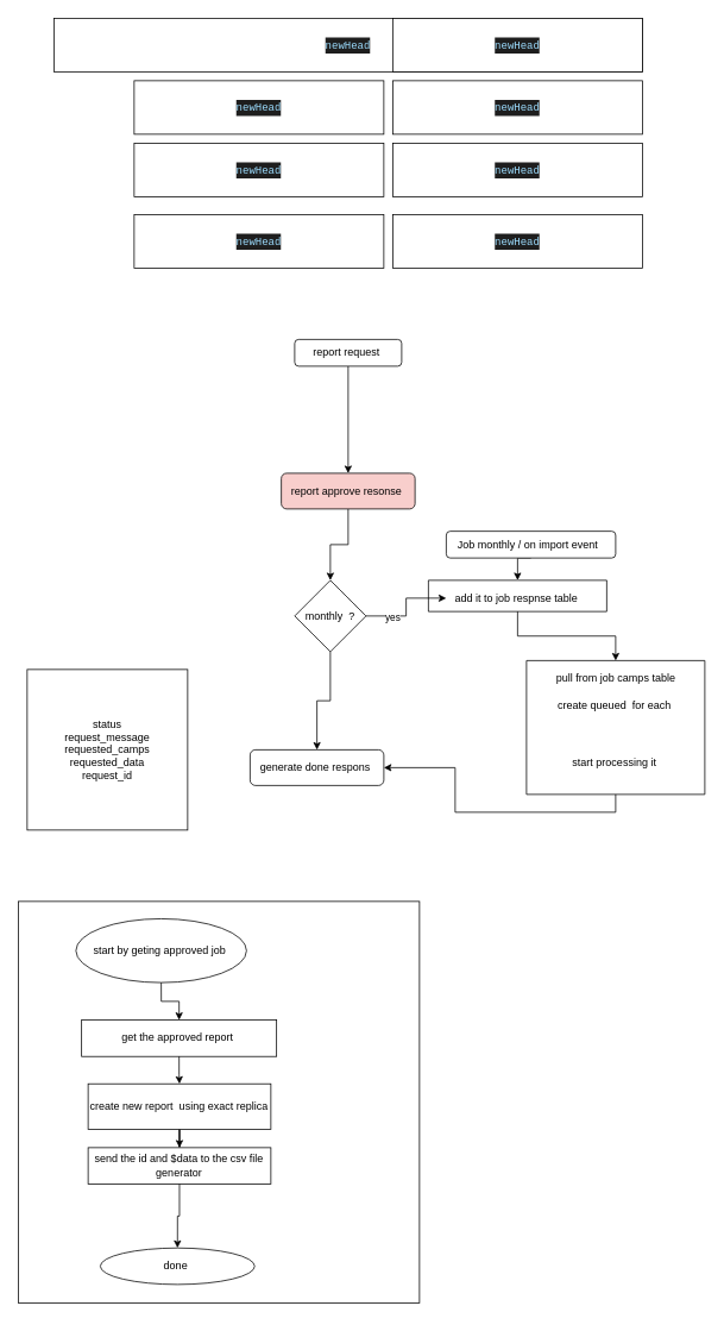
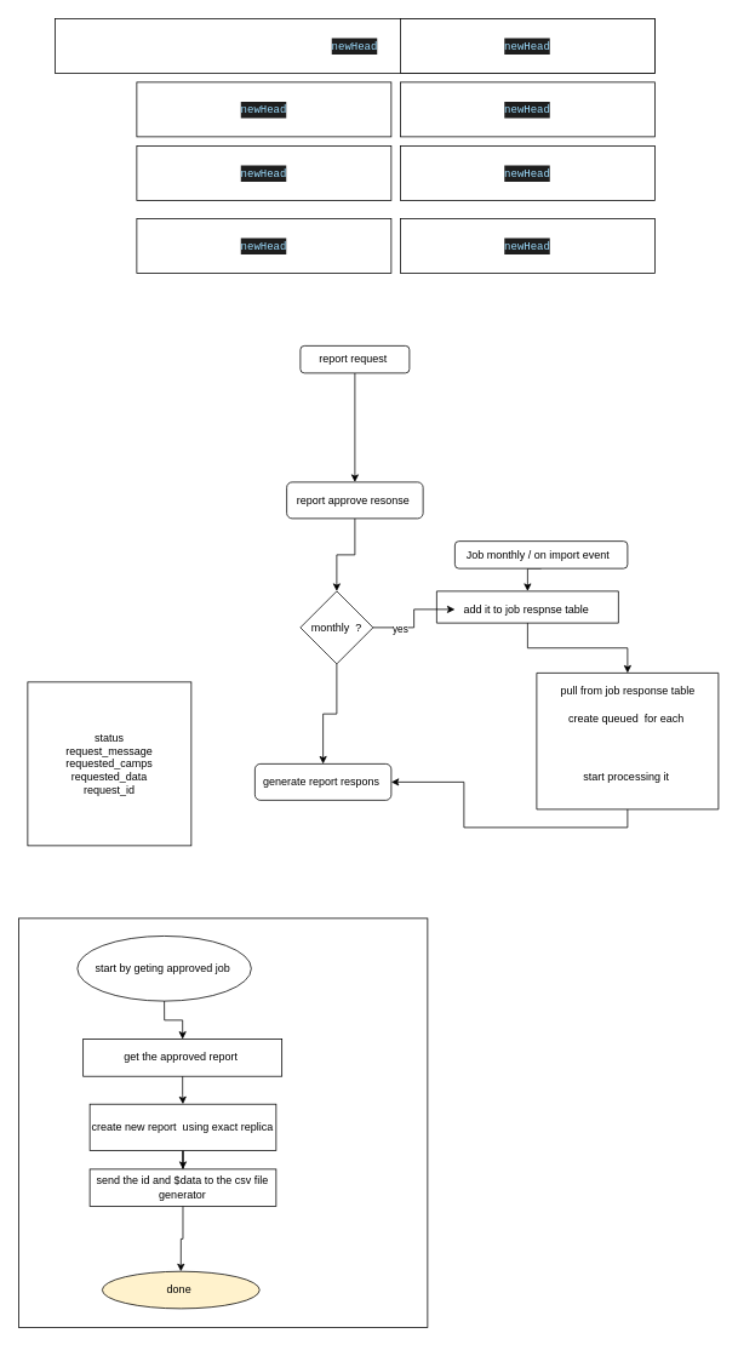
- <mxCell id="16" value="report approve resonse&amp;nbsp;" style="rounded=1;whiteSpace=wrap;html=1;fillColor=#f8cecc;" parent="1" vertex="1"><mxGeometry x="315" y="530" width="150" height="40" as="geometry" /></mxCell>
+ <mxCell id="16" value="report approve resonse&amp;nbsp;" style="rounded=1;whiteSpace=wrap;html=1;" parent="1" vertex="1"><mxGeometry x="315" y="530" width="150" height="40" as="geometry" /></mxCell>
- <mxCell id="25" value="pull from job camps table" style="text;html=1;align=center;verticalAlign=middle;resizable=0;points=[];autosize=1;strokeColor=none;fillColor=none;" parent="24" vertex="1"><mxGeometry x="15" y="5" width="170" height="30" as="geometry" /></mxCell>
+ <mxCell id="25" value="pull from job response table" style="text;html=1;align=center;verticalAlign=middle;resizable=0;points=[];autosize=1;strokeColor=none;fillColor=none;" parent="24" vertex="1"><mxGeometry x="15" y="5" width="170" height="30" as="geometry" /></mxCell>
- <mxCell id="14" value="generate done respons&amp;nbsp;" style="rounded=1;whiteSpace=wrap;html=1;" parent="1" vertex="1"><mxGeometry x="280" y="840" width="150" height="40" as="geometry" /></mxCell>
+ <mxCell id="14" value="generate report respons&amp;nbsp;" style="rounded=1;whiteSpace=wrap;html=1;" parent="1" vertex="1"><mxGeometry x="280" y="840" width="150" height="40" as="geometry" /></mxCell>
- <mxCell id="39" value="done&amp;nbsp;" style="ellipse;whiteSpace=wrap;html=1;container=0;rotation=0;" vertex="1" parent="30"><mxGeometry x="82" y="388.444" width="173.111" height="40.889" as="geometry" /></mxCell>
+ <mxCell id="39" value="done&amp;nbsp;" style="ellipse;whiteSpace=wrap;html=1;container=0;rotation=0;fillColor=#fff2cc;" vertex="1" parent="30"><mxGeometry x="82" y="388.444" width="173.111" height="40.889" as="geometry" /></mxCell>
